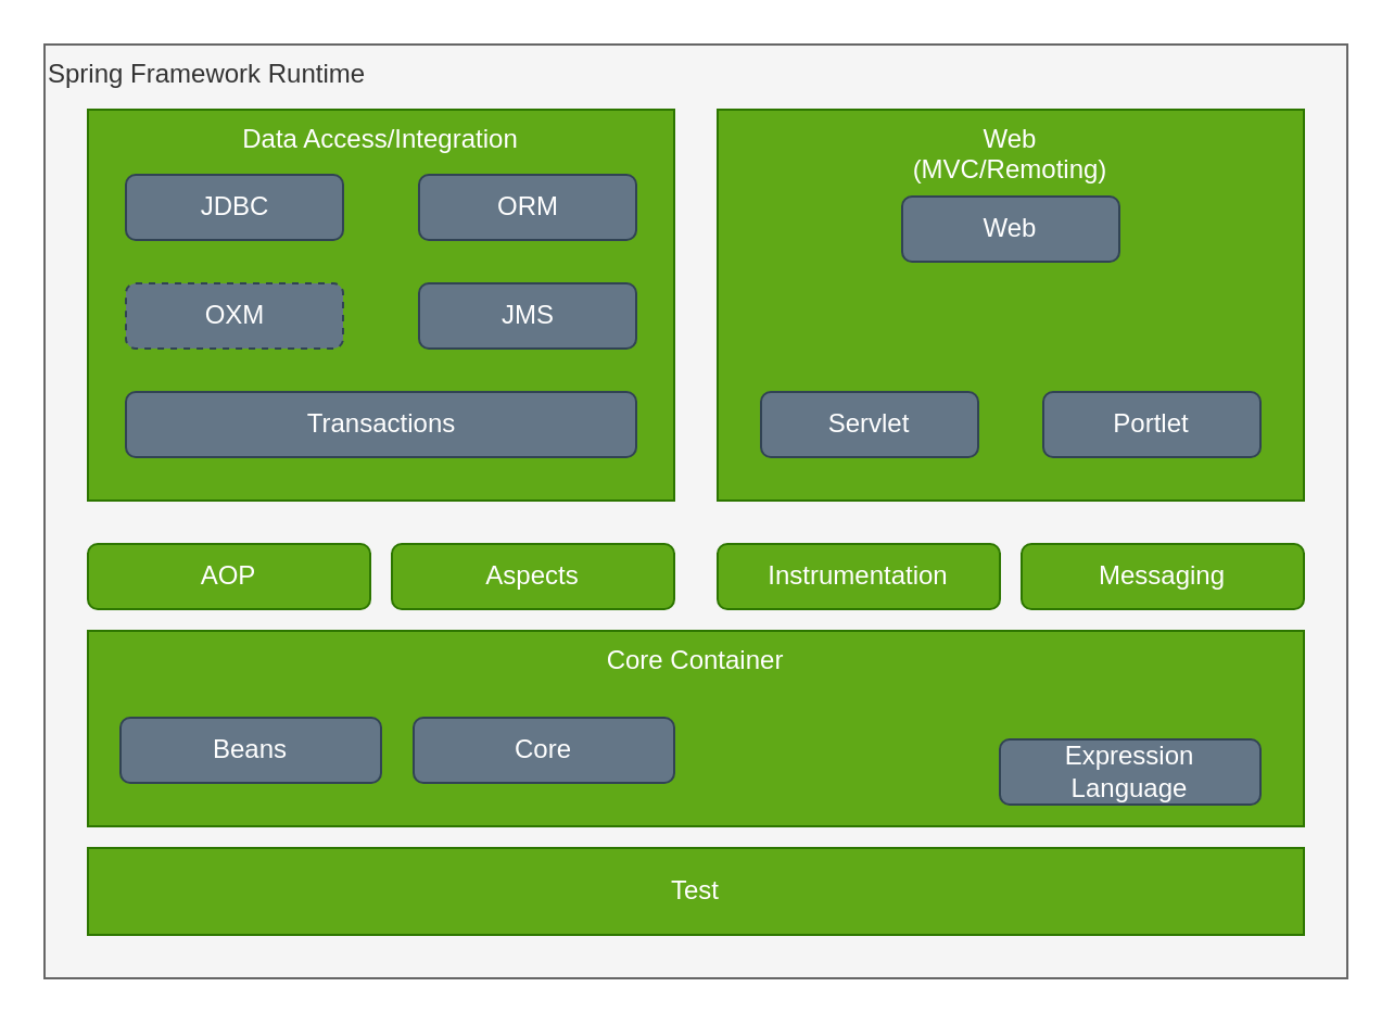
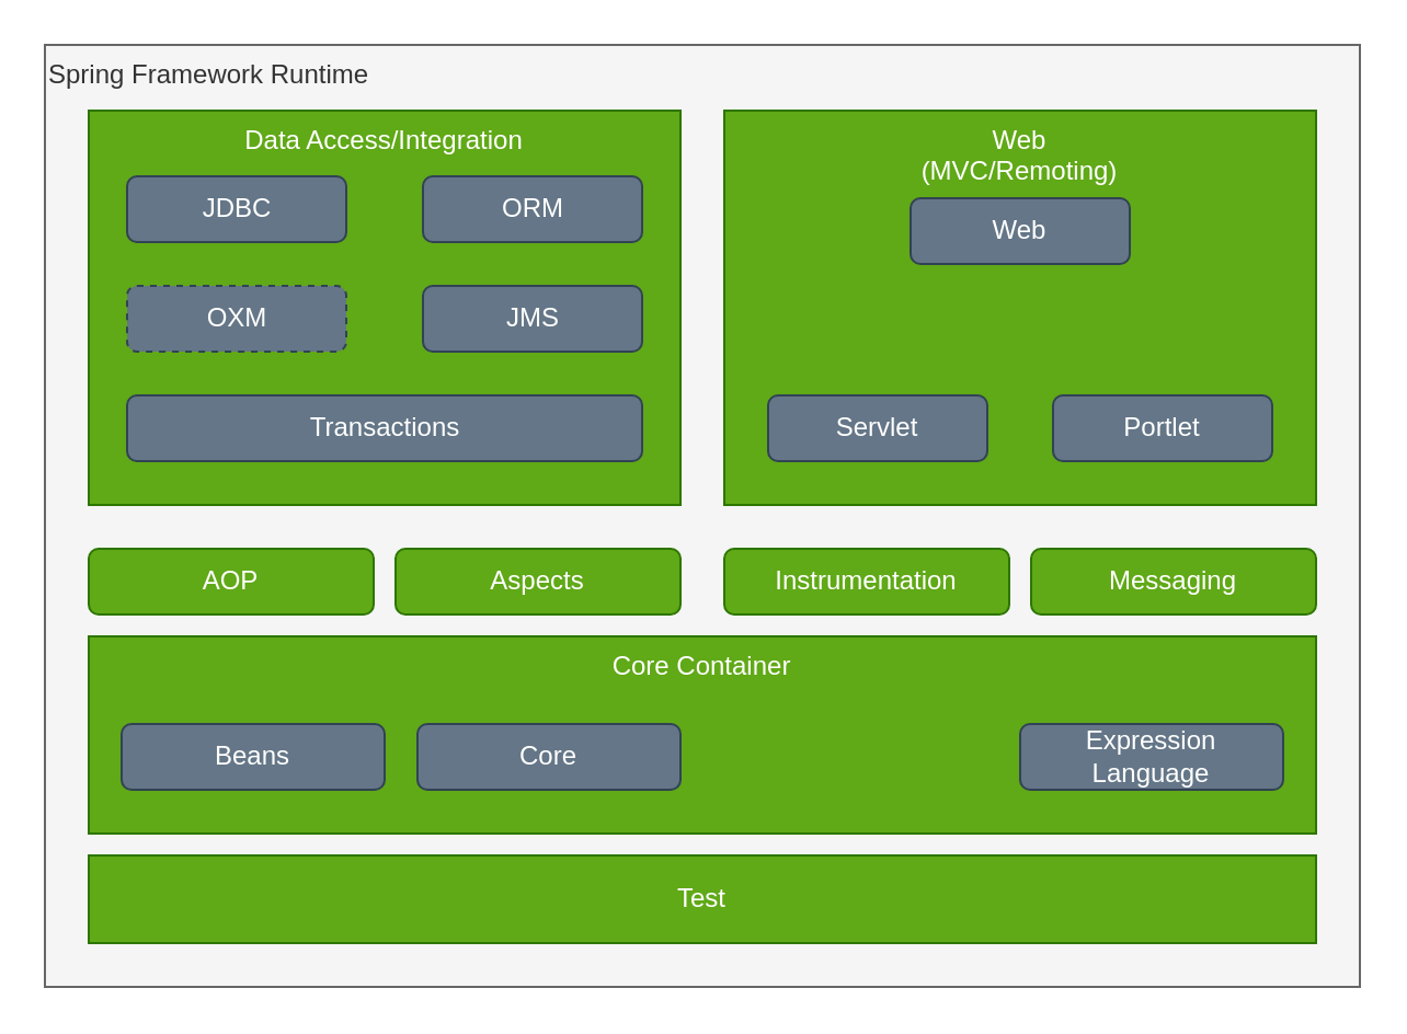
- <mxCell id="19" value="Expression&lt;br&gt;Language" style="rounded=1;whiteSpace=wrap;html=1;fillColor=#647687;fontColor=#ffffff;strokeColor=#314354;" vertex="1" parent="1"><mxGeometry x="460" y="340" width="120" height="30" as="geometry" /></mxCell>
+ <mxCell id="19" value="Expression&lt;br&gt;Language" style="rounded=1;whiteSpace=wrap;html=1;fillColor=#647687;fontColor=#ffffff;strokeColor=#314354;" vertex="1" parent="1"><mxGeometry x="465" y="330" width="120" height="30" as="geometry" /></mxCell>
